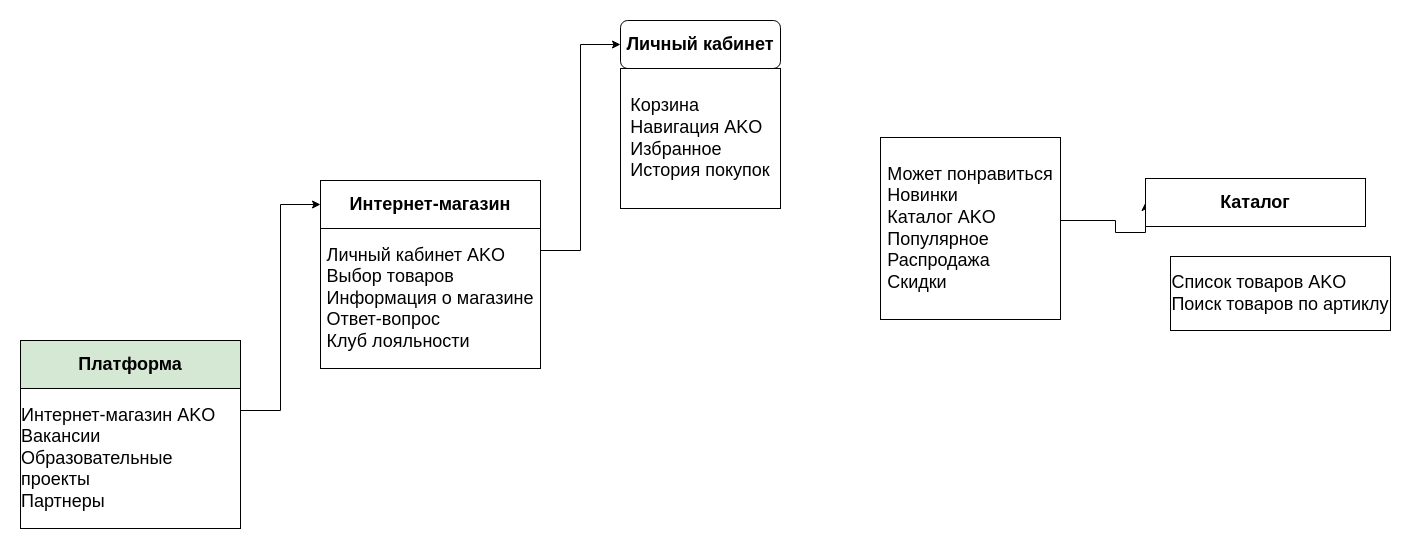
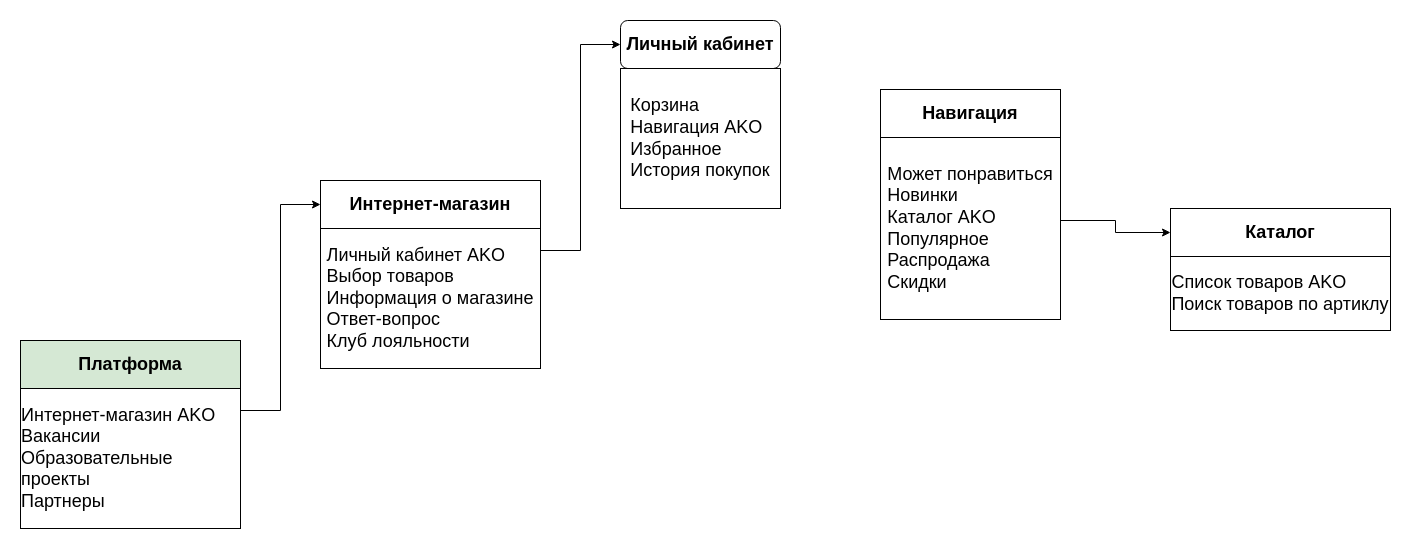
+ <mxCell id="10" value="&lt;b&gt;Навигация&lt;/b&gt;&lt;b&gt;&lt;br&gt;&lt;/b&gt;" style="rounded=0;whiteSpace=wrap;html=1;fontSize=18;" vertex="1" parent="1"><mxGeometry x="880" y="89" width="180" height="48" as="geometry" /></mxCell>
- <mxCell id="13" value="&lt;b&gt;Каталог&lt;/b&gt;" style="rounded=0;whiteSpace=wrap;html=1;fontSize=18;" vertex="1" parent="1"><mxGeometry x="1145" y="178" width="220" height="48" as="geometry" /></mxCell>
+ <mxCell id="13" value="&lt;b&gt;Каталог&lt;/b&gt;" style="rounded=0;whiteSpace=wrap;html=1;fontSize=18;" vertex="1" parent="1"><mxGeometry x="1170" y="208" width="220" height="48" as="geometry" /></mxCell>
